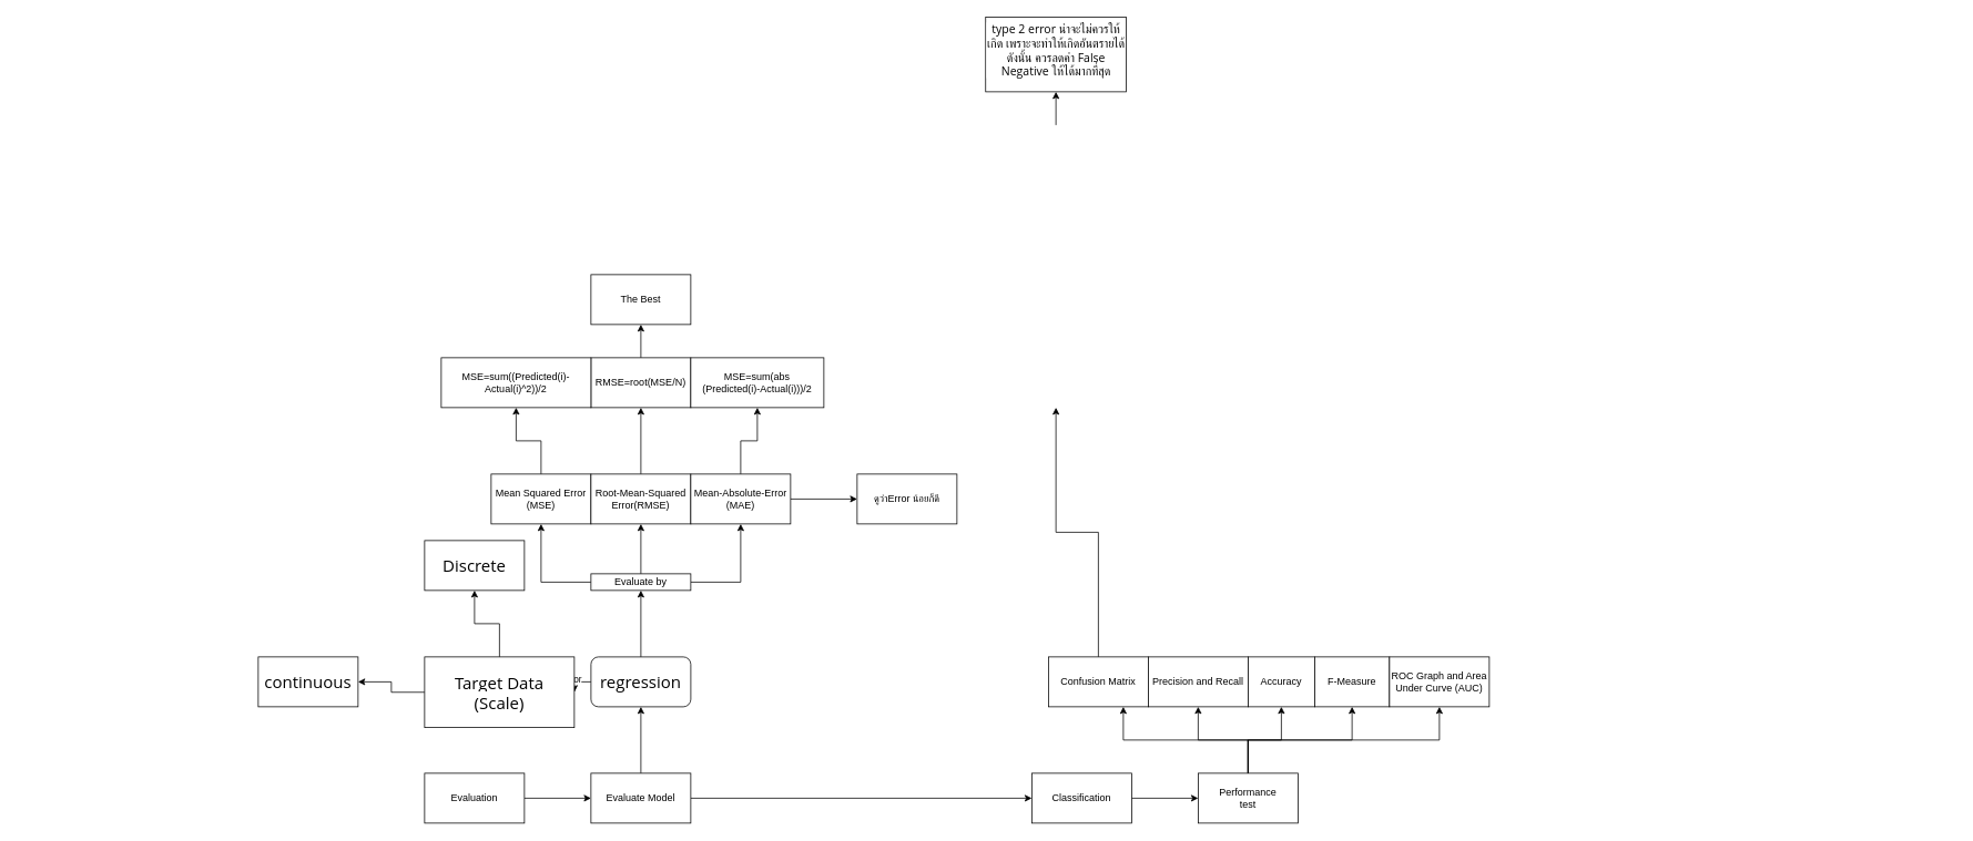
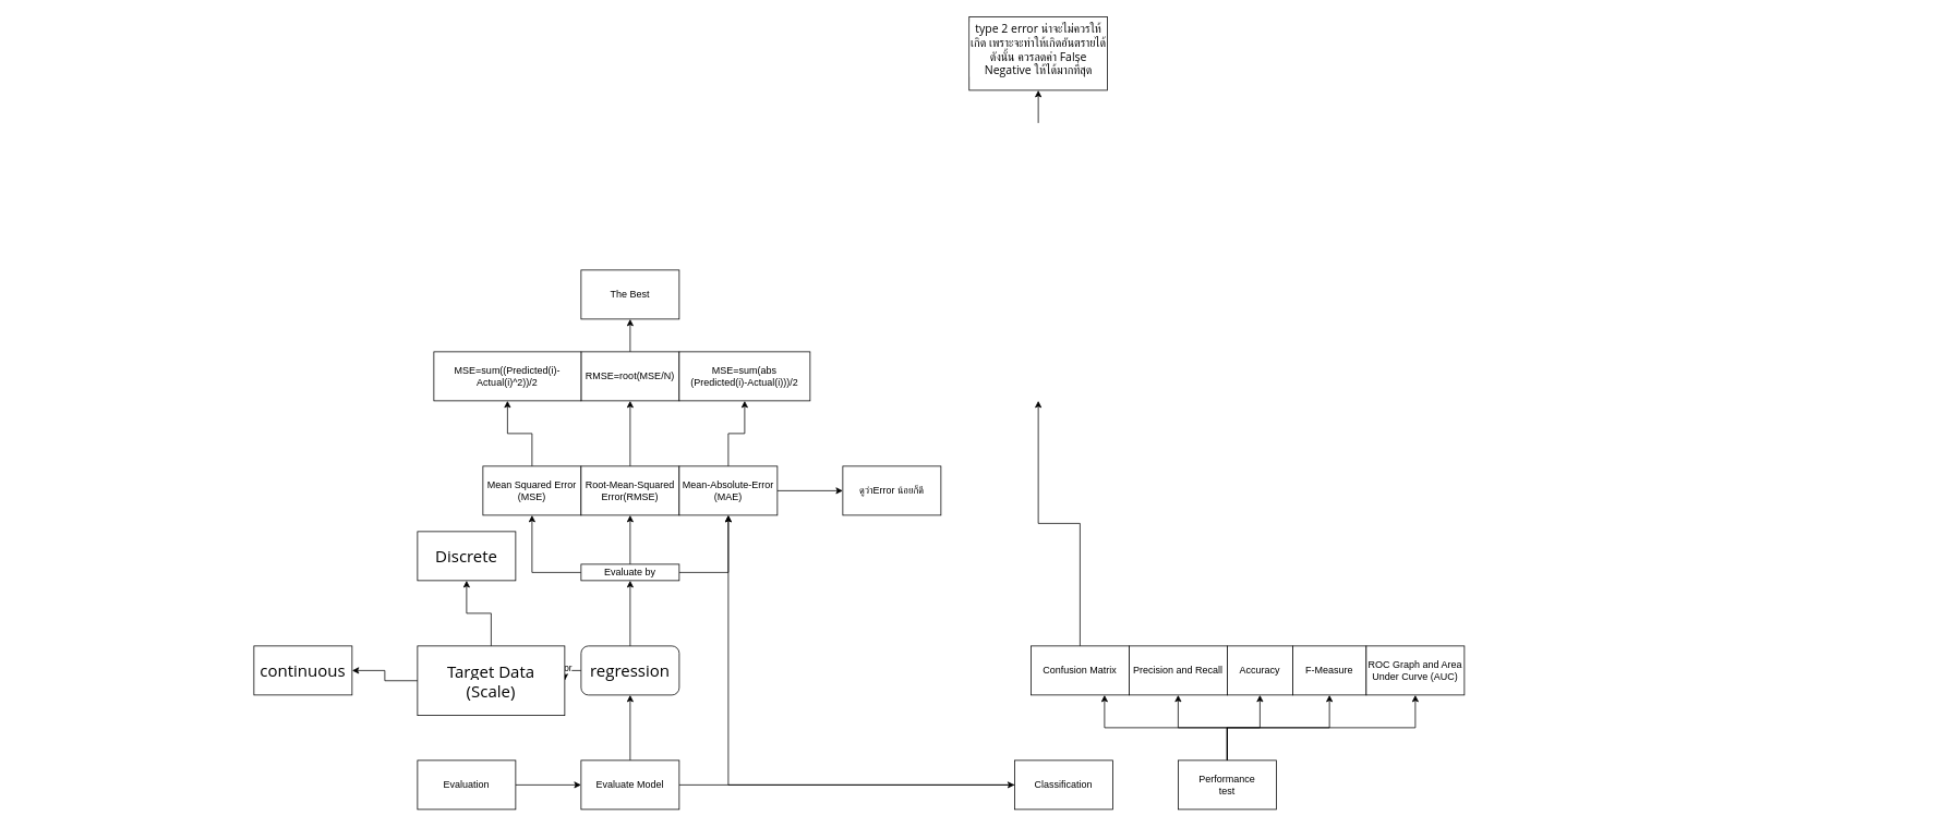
- <mxCell id="32" value="" style="edgeStyle=orthogonalEdgeStyle;rounded=0;orthogonalLoop=1;jettySize=auto;html=1;" edge="1" parent="1" source="33" target="39"><mxGeometry relative="1" as="geometry" /></mxCell>
+ <mxCell id="32" value="" style="edgeStyle=orthogonalEdgeStyle;rounded=0;orthogonalLoop=1;jettySize=auto;html=1;" edge="1" parent="1" source="33" target="27"><mxGeometry relative="1" as="geometry" /></mxCell>
